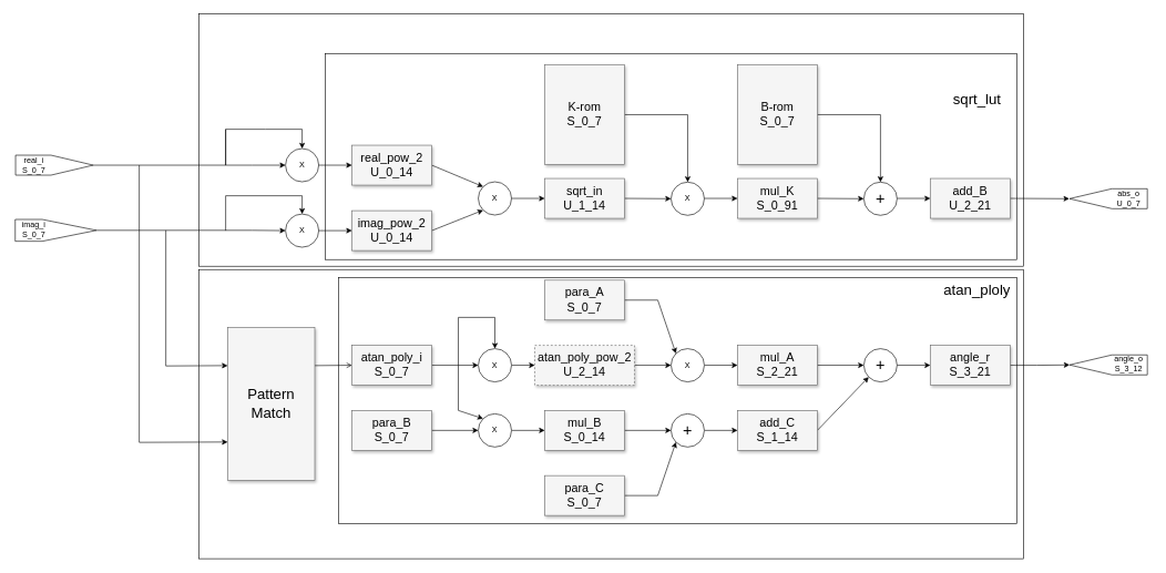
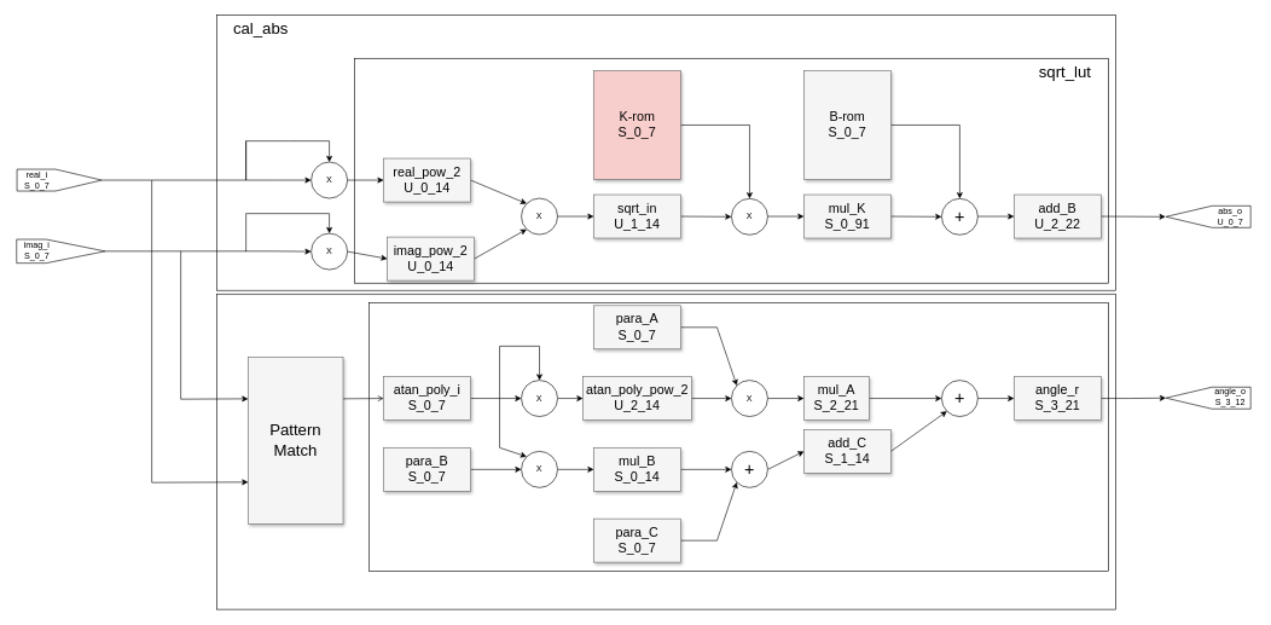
+ <mxCell id="78" value="&lt;font style=&quot;font-size: 22px;&quot;&gt;cal_abs&lt;/font&gt;" style="text;html=1;align=center;verticalAlign=middle;resizable=0;points=[];autosize=1;strokeColor=none;fillColor=none;" vertex="1" parent="1"><mxGeometry x="309" y="20" width="100" height="40" as="geometry" /></mxCell>
- <mxCell id="77" value="&lt;font style=&quot;font-size: 22px;&quot;&gt;sqrt_lut&lt;/font&gt;" style="text;html=1;align=center;verticalAlign=middle;resizable=0;points=[];autosize=1;strokeColor=none;fillColor=none;" vertex="1" parent="1"><mxGeometry x="1419" y="130" width="100" height="40" as="geometry" /></mxCell>
+ <mxCell id="77" value="&lt;font style=&quot;font-size: 22px;&quot;&gt;sqrt_lut&lt;/font&gt;" style="text;html=1;align=center;verticalAlign=middle;resizable=0;points=[];autosize=1;strokeColor=none;fillColor=none;" vertex="1" parent="1"><mxGeometry x="1419" y="80" width="100" height="40" as="geometry" /></mxCell>
- <mxCell id="7" value="K-rom&lt;br&gt;S_0_7" style="whiteSpace=wrap;html=1;shadow=1;fontSize=18;fillColor=#f5f5f5;strokeColor=#666666;" parent="1" vertex="1"><mxGeometry x="819" y="97" width="120" height="150" as="geometry" /></mxCell>
+ <mxCell id="7" value="K-rom&lt;br&gt;S_0_7" style="whiteSpace=wrap;html=1;shadow=1;fontSize=18;fillColor=#f8cecc;strokeColor=#666666;" parent="1" vertex="1"><mxGeometry x="819" y="97" width="120" height="150" as="geometry" /></mxCell>
- <mxCell id="37" value="add_B&lt;br&gt;U_2_21" style="whiteSpace=wrap;html=1;shadow=1;fontSize=18;fillColor=#f5f5f5;strokeColor=#666666;" vertex="1" parent="1"><mxGeometry x="1399" y="268" width="120" height="60" as="geometry" /></mxCell>
+ <mxCell id="37" value="add_B&lt;br&gt;U_2_22" style="whiteSpace=wrap;html=1;shadow=1;fontSize=18;fillColor=#f5f5f5;strokeColor=#666666;" vertex="1" parent="1"><mxGeometry x="1399" y="268" width="120" height="60" as="geometry" /></mxCell>
- <mxCell id="23" value="imag_pow_2&lt;br&gt;U_0_14" style="whiteSpace=wrap;html=1;shadow=1;fontSize=18;fillColor=#f5f5f5;strokeColor=#666666;" vertex="1" parent="1"><mxGeometry x="529" y="316.44" width="120" height="60" as="geometry" /></mxCell>
+ <mxCell id="23" value="imag_pow_2&lt;br&gt;U_0_14" style="whiteSpace=wrap;html=1;shadow=1;fontSize=18;fillColor=#f5f5f5;strokeColor=#666666;" vertex="1" parent="1"><mxGeometry x="534" y="326.44" width="120" height="60" as="geometry" /></mxCell>
- <mxCell id="76" value="&lt;font style=&quot;font-size: 22px;&quot;&gt;atan_ploly&lt;/font&gt;" style="text;html=1;align=center;verticalAlign=middle;resizable=0;points=[];autosize=1;strokeColor=none;fillColor=none;" vertex="1" parent="1"><mxGeometry x="1409" y="417" width="120" height="40" as="geometry" /></mxCell>
- <mxCell id="57" value="atan_poly_pow_2&lt;br&gt;U_2_14" style="whiteSpace=wrap;html=1;shadow=1;fontSize=18;fillColor=#f5f5f5;strokeColor=#666666;dashed=1;" vertex="1" parent="1"><mxGeometry x="804" y="519" width="150" height="60" as="geometry" /></mxCell>
+ <mxCell id="57" value="atan_poly_pow_2&lt;br&gt;U_2_14" style="whiteSpace=wrap;html=1;shadow=1;fontSize=18;fillColor=#f5f5f5;strokeColor=#666666;" vertex="1" parent="1"><mxGeometry x="804" y="519" width="150" height="60" as="geometry" /></mxCell>
- <mxCell id="65" value="mul_A&lt;br&gt;S_2_21" style="whiteSpace=wrap;html=1;shadow=1;fontSize=18;fillColor=#f5f5f5;strokeColor=#666666;" vertex="1" parent="1"><mxGeometry x="1109" y="519" width="120" height="60" as="geometry" /></mxCell>
+ <mxCell id="65" value="mul_A&lt;br&gt;S_2_21" style="whiteSpace=wrap;html=1;shadow=1;fontSize=18;fillColor=#f5f5f5;strokeColor=#666666;" vertex="1" parent="1"><mxGeometry x="1109" y="519" width="90" height="60" as="geometry" /></mxCell>
- <mxCell id="63" value="add_C&lt;br&gt;S_1_14" style="whiteSpace=wrap;html=1;shadow=1;fontSize=18;fillColor=#f5f5f5;strokeColor=#666666;" vertex="1" parent="1"><mxGeometry x="1109" y="617" width="120" height="60" as="geometry" /></mxCell>
+ <mxCell id="63" value="add_C&lt;br&gt;S_1_14" style="whiteSpace=wrap;html=1;shadow=1;fontSize=18;fillColor=#f5f5f5;strokeColor=#666666;" vertex="1" parent="1"><mxGeometry x="1109" y="592" width="120" height="60" as="geometry" /></mxCell>
